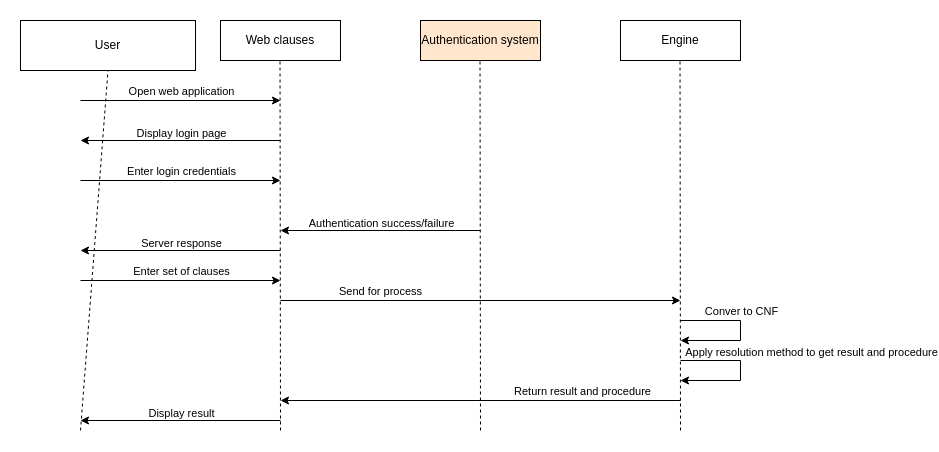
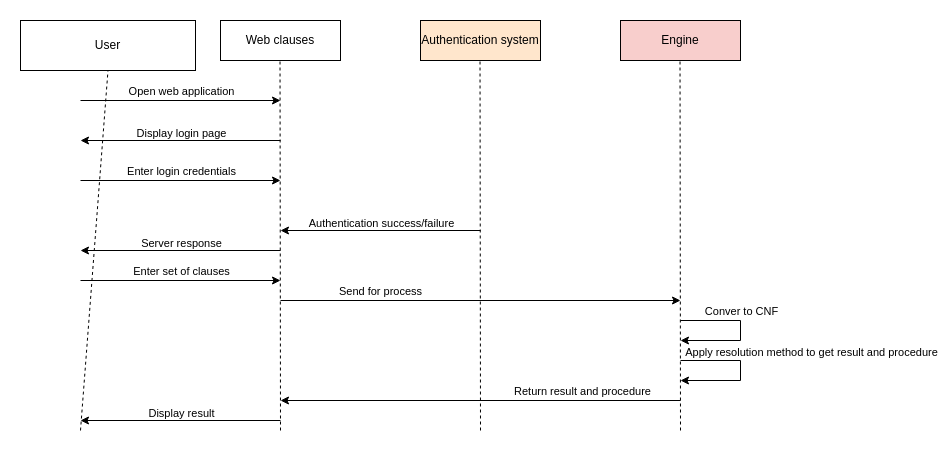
- <mxCell id="5" value="Engine" style="rounded=0;whiteSpace=wrap;html=1;" vertex="1" parent="1"><mxGeometry x="620" y="20" width="120" height="40" as="geometry" /></mxCell>
+ <mxCell id="5" value="Engine" style="rounded=0;whiteSpace=wrap;html=1;fillColor=#f8cecc;" vertex="1" parent="1"><mxGeometry x="620" y="20" width="120" height="40" as="geometry" /></mxCell>
